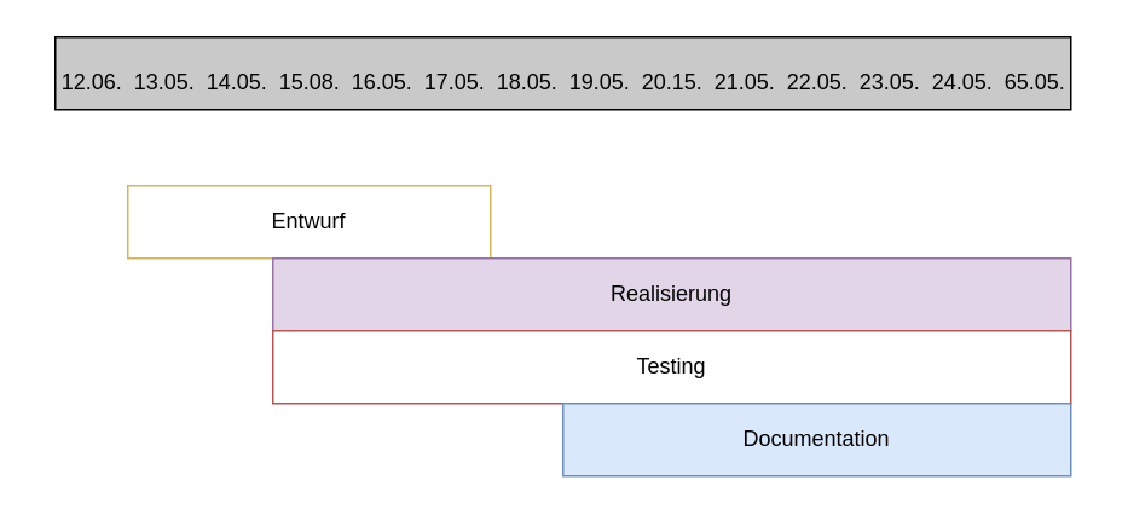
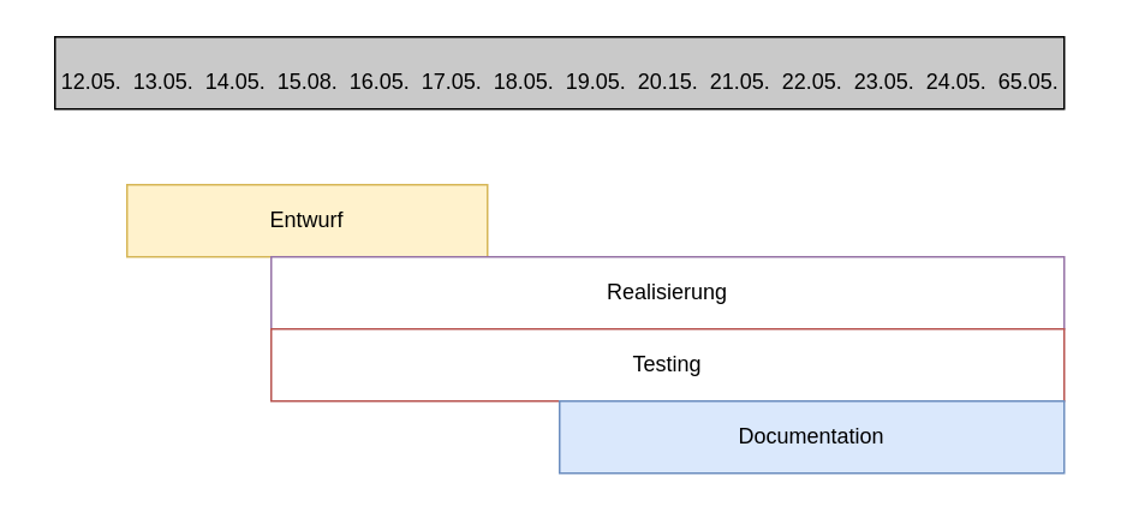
- <mxCell id="3" value="12.06." style="text;html=1;align=center;verticalAlign=middle;resizable=0;points=[];autosize=1;labelBackgroundColor=none;" vertex="1" parent="1"><mxGeometry x="20" y="30" width="60" height="30" as="geometry" /></mxCell>
+ <mxCell id="3" value="12.05." style="text;html=1;align=center;verticalAlign=middle;resizable=0;points=[];autosize=1;labelBackgroundColor=none;" vertex="1" parent="1"><mxGeometry x="20" y="30" width="60" height="30" as="geometry" /></mxCell>
- <mxCell id="17" value="Entwurf" style="whiteSpace=wrap;html=1;align=center;fillColor=#ffffff;strokeColor=#d6b656;" vertex="1" parent="1"><mxGeometry x="70" y="102" width="200" height="40" as="geometry" /></mxCell>
+ <mxCell id="17" value="Entwurf" style="whiteSpace=wrap;html=1;align=center;fillColor=#fff2cc;strokeColor=#d6b656;" vertex="1" parent="1"><mxGeometry x="70" y="102" width="200" height="40" as="geometry" /></mxCell>
- <mxCell id="18" value="Realisierung" style="whiteSpace=wrap;html=1;align=center;fillColor=#e1d5e7;strokeColor=#9673a6;" vertex="1" parent="1"><mxGeometry x="150" y="142" width="440" height="40" as="geometry" /></mxCell>
+ <mxCell id="18" value="Realisierung" style="whiteSpace=wrap;html=1;align=center;fillColor=#ffffff;strokeColor=#9673a6;" vertex="1" parent="1"><mxGeometry x="150" y="142" width="440" height="40" as="geometry" /></mxCell>
